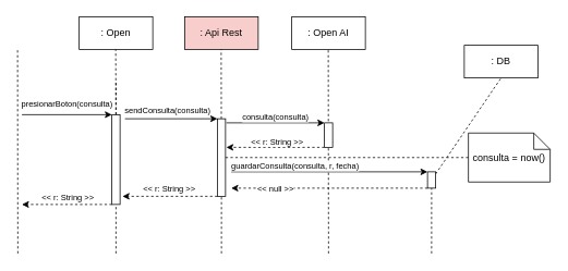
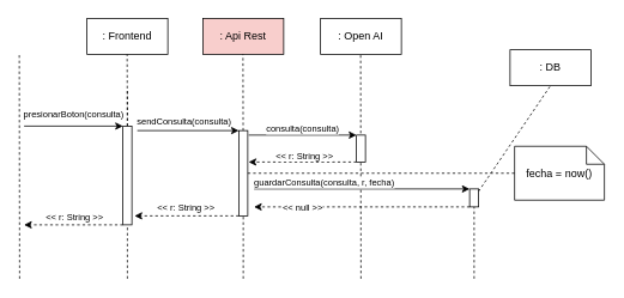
- <mxCell id="3" value=": Open" style="rounded=0;whiteSpace=wrap;html=1;" vertex="1" parent="1"><mxGeometry x="96" y="20" width="90" height="40" as="geometry" /></mxCell>
+ <mxCell id="3" value=": Frontend" style="rounded=0;whiteSpace=wrap;html=1;" vertex="1" parent="1"><mxGeometry x="96" y="20" width="90" height="40" as="geometry" /></mxCell>
- <mxCell id="35" value="consulta = now()" style="shape=note;size=20;whiteSpace=wrap;html=1;" vertex="1" parent="1"><mxGeometry x="572" y="162.5" width="100" height="60" as="geometry" /></mxCell>
+ <mxCell id="35" value="fecha = now()" style="shape=note;size=20;whiteSpace=wrap;html=1;" vertex="1" parent="1"><mxGeometry x="572" y="162.5" width="100" height="60" as="geometry" /></mxCell>
